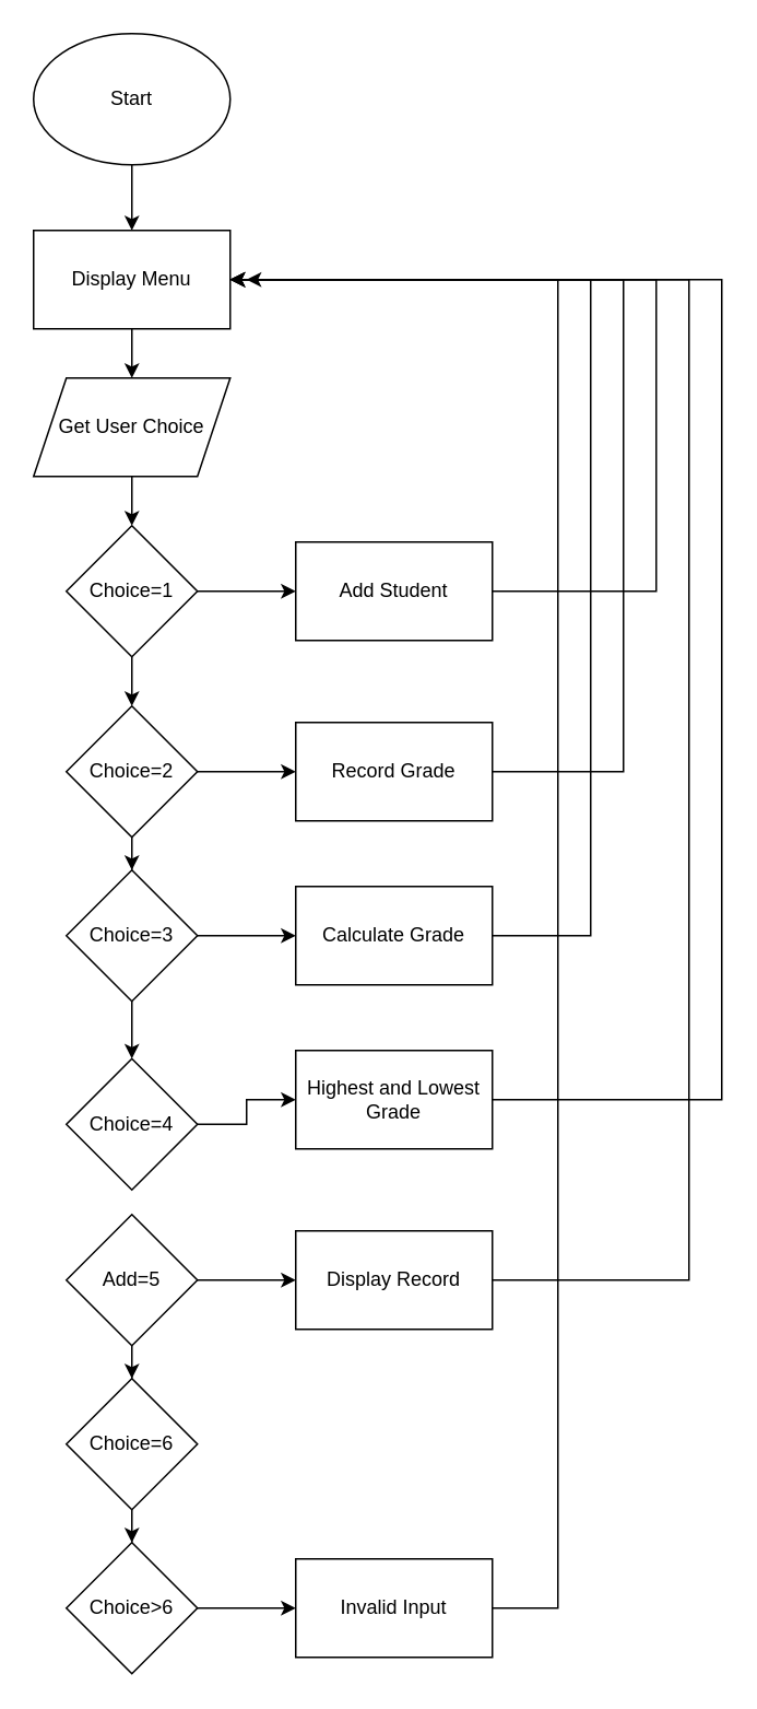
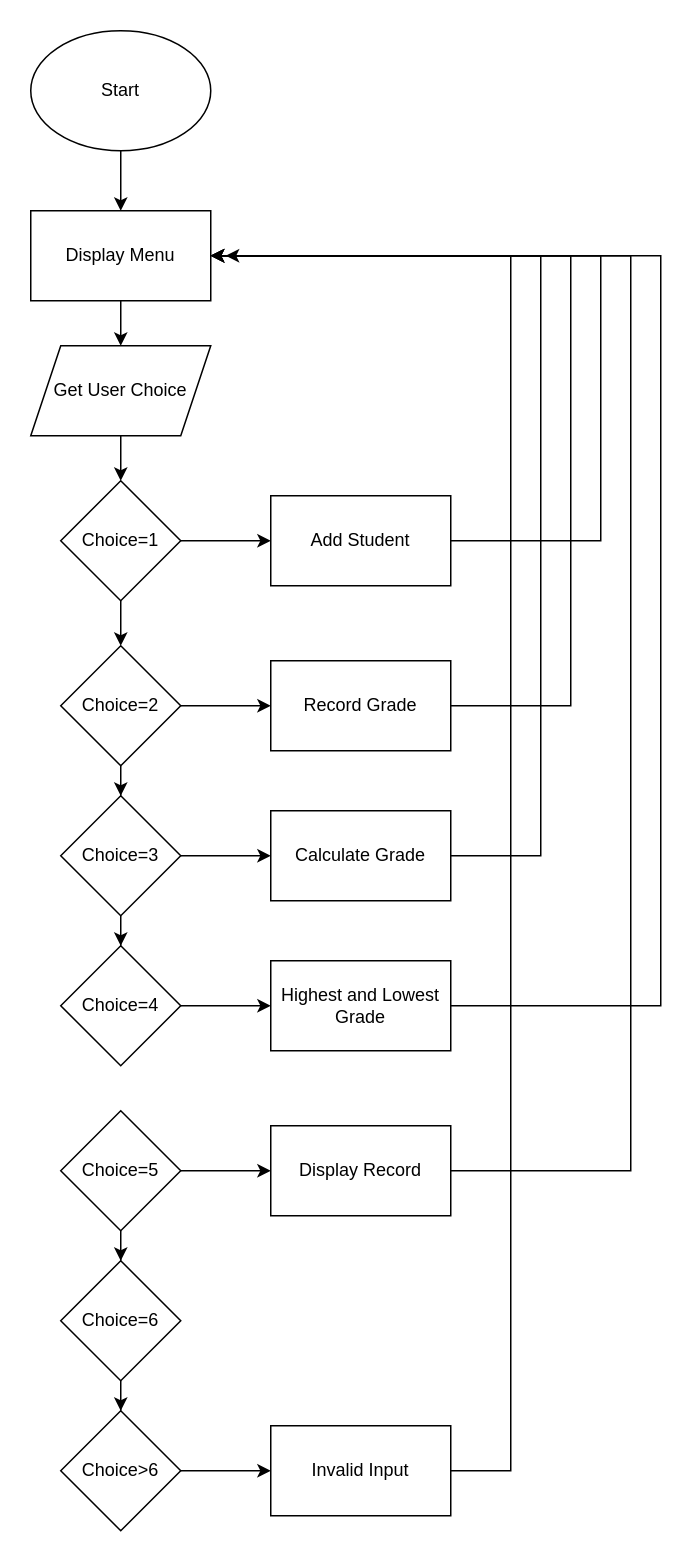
- <mxCell id="18" value="Choice=4" style="rhombus;whiteSpace=wrap;html=1;" vertex="1" parent="1"><mxGeometry x="40" y="645" width="80" height="80" as="geometry" /></mxCell>
+ <mxCell id="18" value="Choice=4" style="rhombus;whiteSpace=wrap;html=1;" vertex="1" parent="1"><mxGeometry x="40" y="630" width="80" height="80" as="geometry" /></mxCell>
- <mxCell id="21" value="Add=5" style="rhombus;whiteSpace=wrap;html=1;" vertex="1" parent="1"><mxGeometry x="40" y="740" width="80" height="80" as="geometry" /></mxCell>
+ <mxCell id="21" value="Choice=5" style="rhombus;whiteSpace=wrap;html=1;" vertex="1" parent="1"><mxGeometry x="40" y="740" width="80" height="80" as="geometry" /></mxCell>
